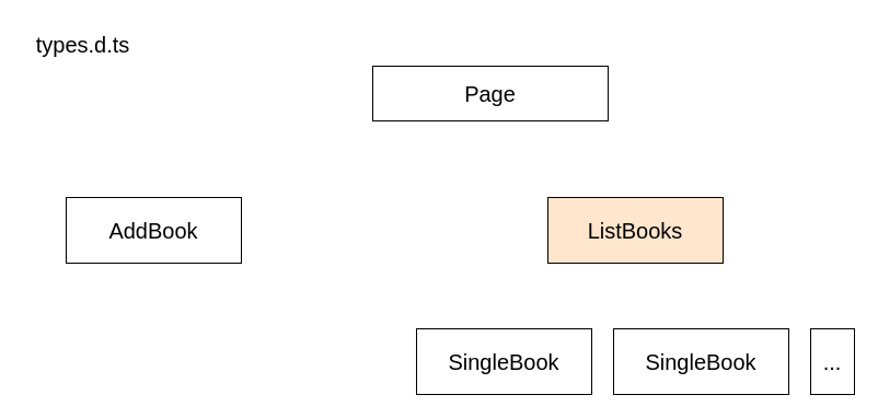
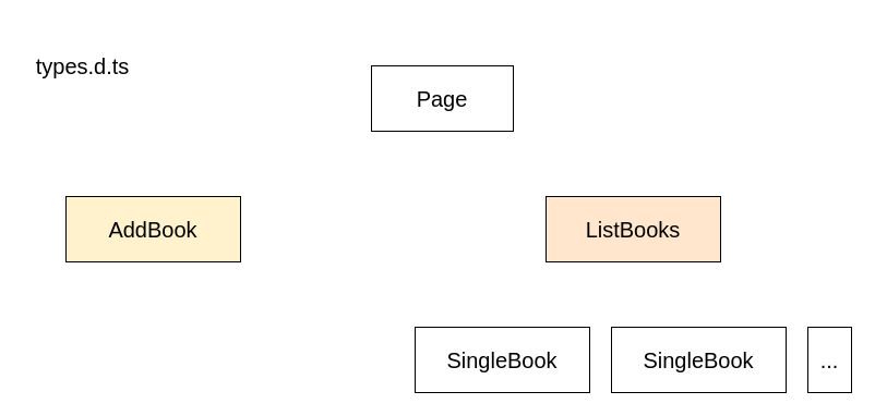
- <mxCell id="8" value="types.d.ts" style="text;html=1;align=center;verticalAlign=middle;resizable=0;points=[];autosize=1;strokeColor=none;fillColor=none;fontSize=20;" vertex="1" parent="1"><mxGeometry x="20" y="20" width="110" height="40" as="geometry" /></mxCell>
+ <mxCell id="8" value="types.d.ts" style="text;html=1;align=center;verticalAlign=middle;resizable=0;points=[];autosize=1;strokeColor=none;fillColor=none;fontSize=20;" vertex="1" parent="1"><mxGeometry x="20" y="40" width="110" height="40" as="geometry" /></mxCell>
- <mxCell id="2" value="&lt;font style=&quot;font-size: 20px;&quot;&gt;Page&lt;/font&gt;" style="rounded=0;whiteSpace=wrap;html=1;" vertex="1" parent="1"><mxGeometry x="340" y="60" width="215" height="50" as="geometry" /></mxCell>
+ <mxCell id="2" value="&lt;font style=&quot;font-size: 20px;&quot;&gt;Page&lt;/font&gt;" style="rounded=0;whiteSpace=wrap;html=1;" vertex="1" parent="1"><mxGeometry x="340" y="60" width="130" height="60" as="geometry" /></mxCell>
- <mxCell id="3" value="&lt;font style=&quot;font-size: 20px;&quot;&gt;AddBook&lt;/font&gt;" style="rounded=0;whiteSpace=wrap;html=1;" vertex="1" parent="1"><mxGeometry x="60" y="180" width="160" height="60" as="geometry" /></mxCell>
+ <mxCell id="3" value="&lt;font style=&quot;font-size: 20px;&quot;&gt;AddBook&lt;/font&gt;" style="rounded=0;whiteSpace=wrap;html=1;fillColor=#fff2cc;" vertex="1" parent="1"><mxGeometry x="60" y="180" width="160" height="60" as="geometry" /></mxCell>
